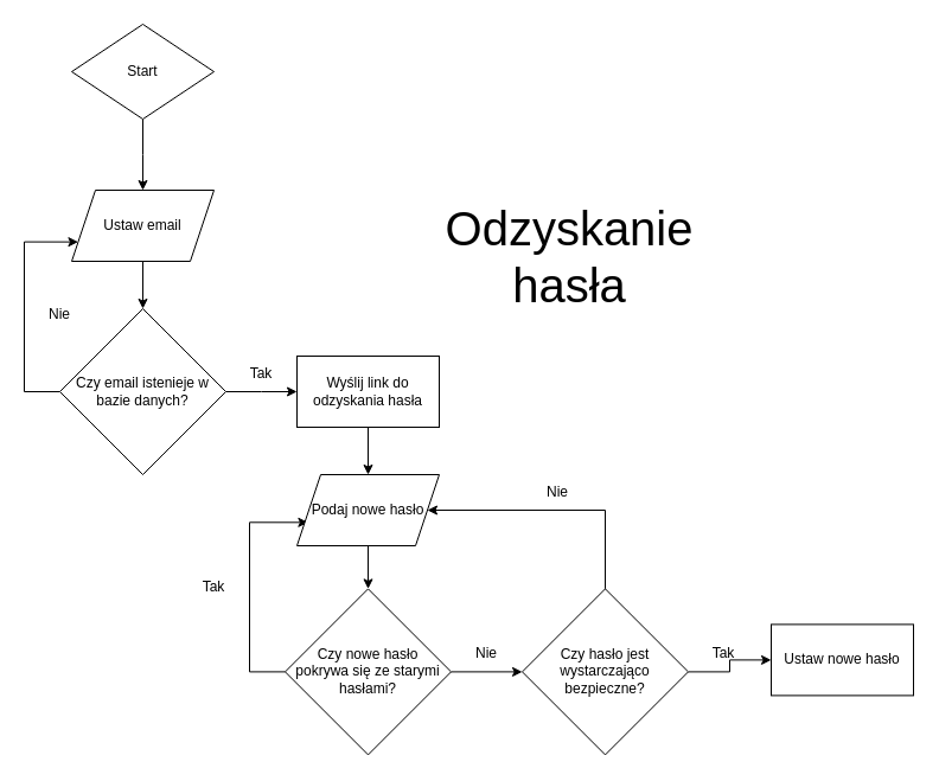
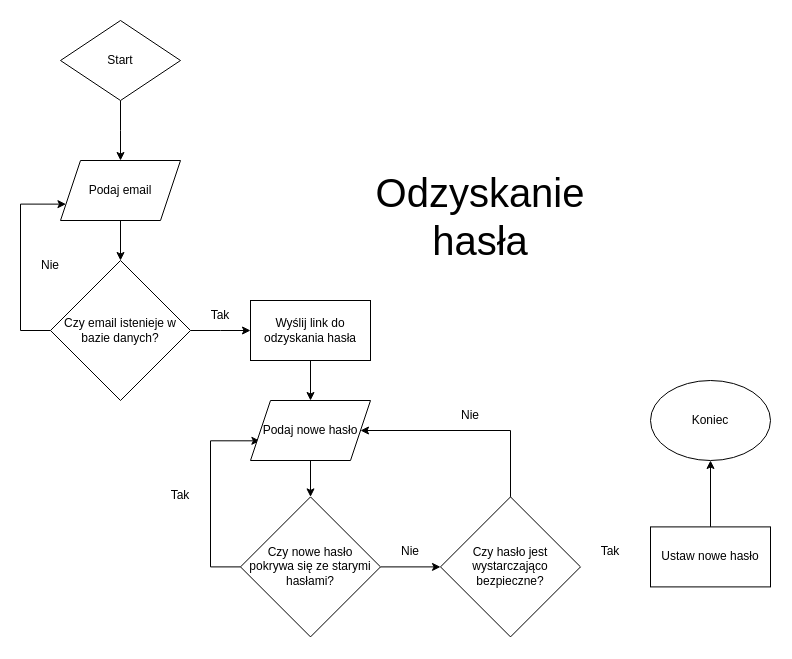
- <mxCell id="7" value="Ustaw email" style="shape=parallelogram;perimeter=parallelogramPerimeter;whiteSpace=wrap;html=1;fixedSize=1;" vertex="1" parent="1"><mxGeometry x="60" y="160" width="120" height="60" as="geometry" /></mxCell>
+ <mxCell id="7" value="Podaj email" style="shape=parallelogram;perimeter=parallelogramPerimeter;whiteSpace=wrap;html=1;fixedSize=1;" vertex="1" parent="1"><mxGeometry x="60" y="160" width="120" height="60" as="geometry" /></mxCell>
+ <mxCell id="4" value="Koniec" style="ellipse;whiteSpace=wrap;html=1;" vertex="1" parent="1"><mxGeometry x="650" y="380" width="120" height="80" as="geometry" /></mxCell>
+ <mxCell id="25" style="edgeStyle=orthogonalEdgeStyle;rounded=0;orthogonalLoop=1;jettySize=auto;html=1;" edge="1" parent="1" source="26" target="4"><mxGeometry relative="1" as="geometry" /></mxCell>
- <mxCell id="19" style="edgeStyle=orthogonalEdgeStyle;rounded=0;orthogonalLoop=1;jettySize=auto;html=1;" edge="1" parent="1" source="21" target="26"><mxGeometry relative="1" as="geometry" /></mxCell>
